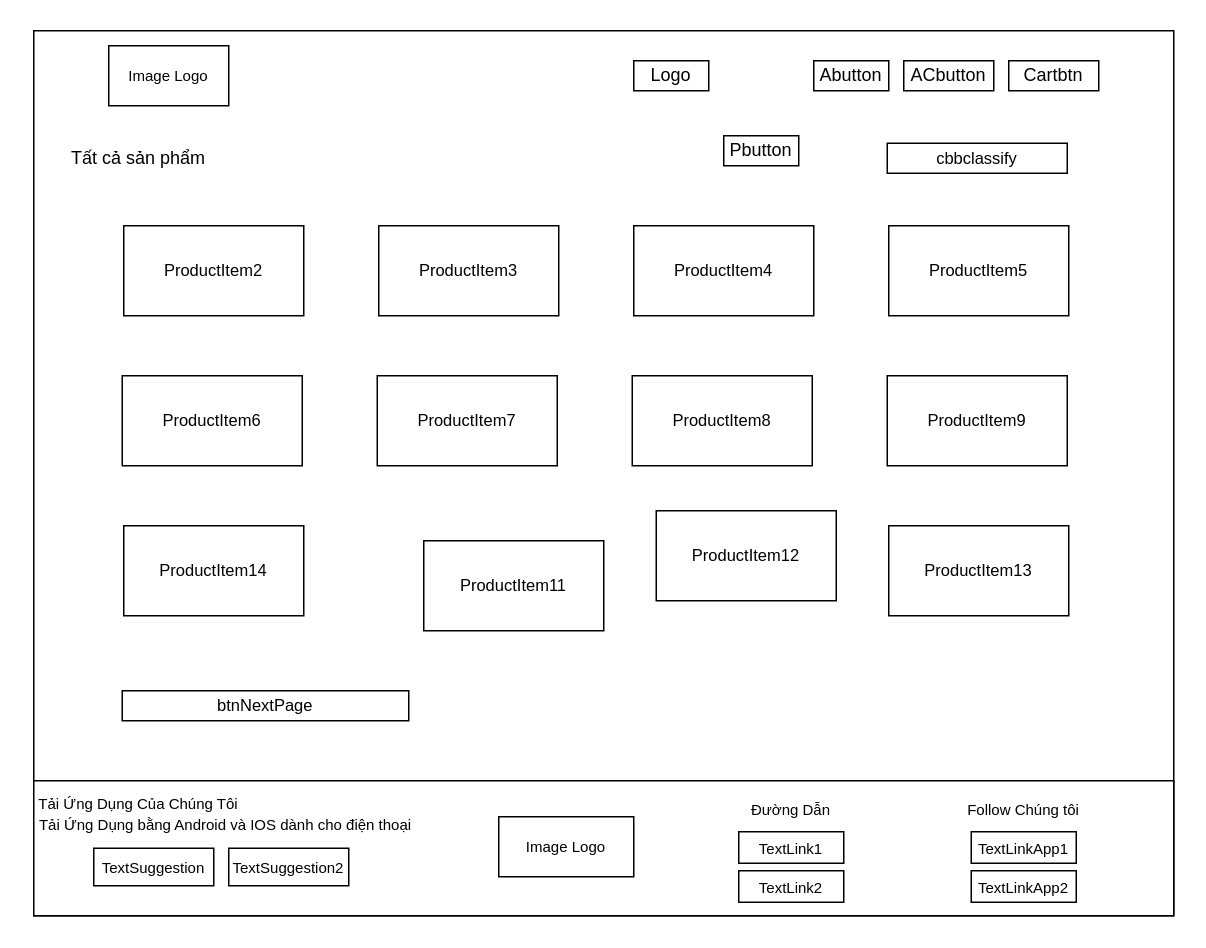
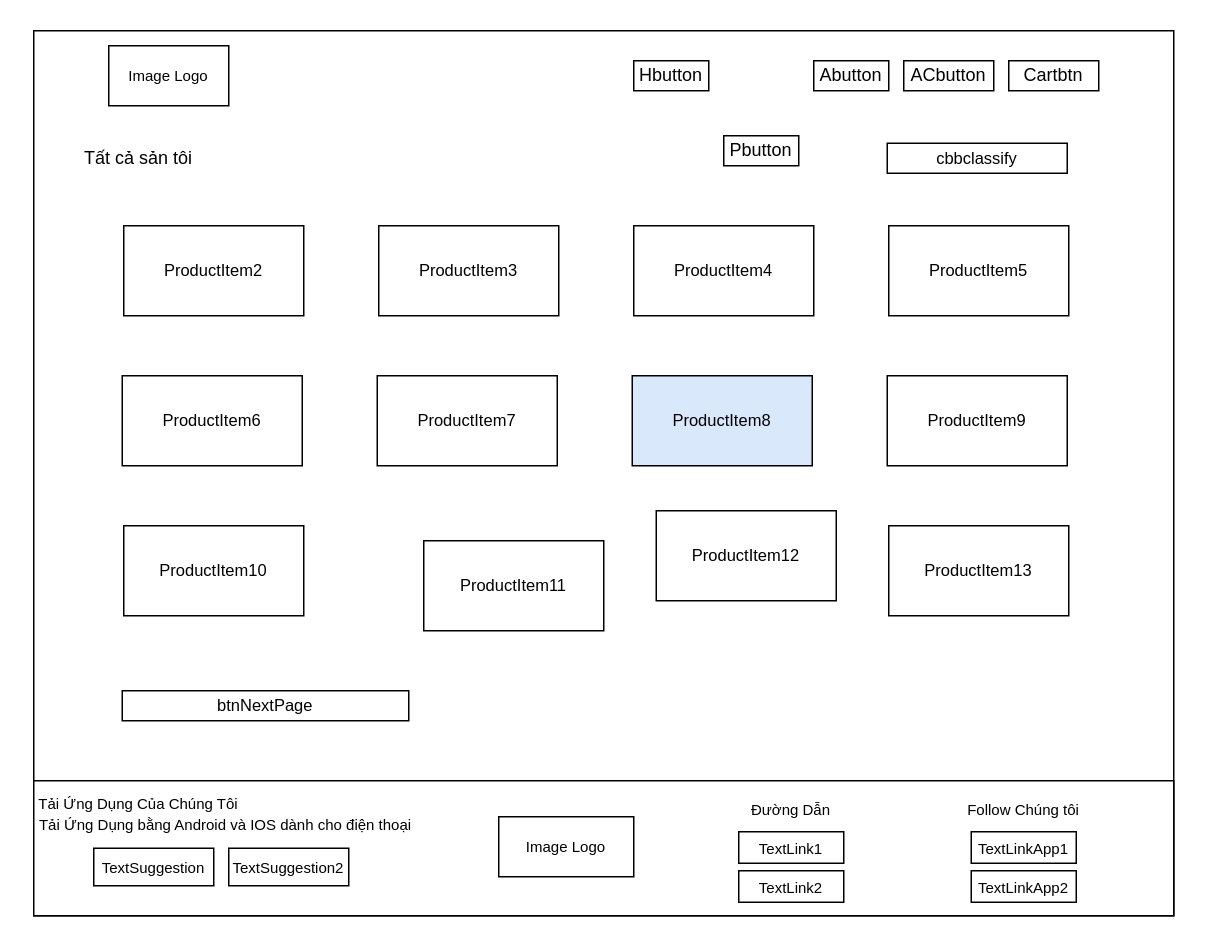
- <mxCell id="4" value="Logo" style="rounded=0;whiteSpace=wrap;html=1;" vertex="1" parent="1"><mxGeometry x="422" y="40" width="50" height="20" as="geometry" /></mxCell>
+ <mxCell id="4" value="Hbutton" style="rounded=0;whiteSpace=wrap;html=1;" vertex="1" parent="1"><mxGeometry x="422" y="40" width="50" height="20" as="geometry" /></mxCell>
- <mxCell id="21" value="Tất cả sản phẩm" style="text;html=1;strokeColor=none;fillColor=none;align=center;verticalAlign=middle;whiteSpace=wrap;rounded=0;fontSize=12;" vertex="1" parent="1"><mxGeometry x="42" y="90" width="100" height="30" as="geometry" /></mxCell>
+ <mxCell id="21" value="Tất cả sản tôi" style="text;html=1;strokeColor=none;fillColor=none;align=center;verticalAlign=middle;whiteSpace=wrap;rounded=0;fontSize=12;" vertex="1" parent="1"><mxGeometry x="42" y="90" width="100" height="30" as="geometry" /></mxCell>
- <mxCell id="29" value="ProductItem8" style="rounded=0;whiteSpace=wrap;html=1;fontSize=11;" vertex="1" parent="1"><mxGeometry x="421" y="250" width="120" height="60" as="geometry" /></mxCell>
+ <mxCell id="29" value="ProductItem8" style="rounded=0;whiteSpace=wrap;html=1;fontSize=11;fillColor=#dae8fc;" vertex="1" parent="1"><mxGeometry x="421" y="250" width="120" height="60" as="geometry" /></mxCell>
- <mxCell id="31" value="ProductItem14" style="rounded=0;whiteSpace=wrap;html=1;fontSize=11;" vertex="1" parent="1"><mxGeometry x="82" y="350" width="120" height="60" as="geometry" /></mxCell>
+ <mxCell id="31" value="ProductItem10" style="rounded=0;whiteSpace=wrap;html=1;fontSize=11;" vertex="1" parent="1"><mxGeometry x="82" y="350" width="120" height="60" as="geometry" /></mxCell>
